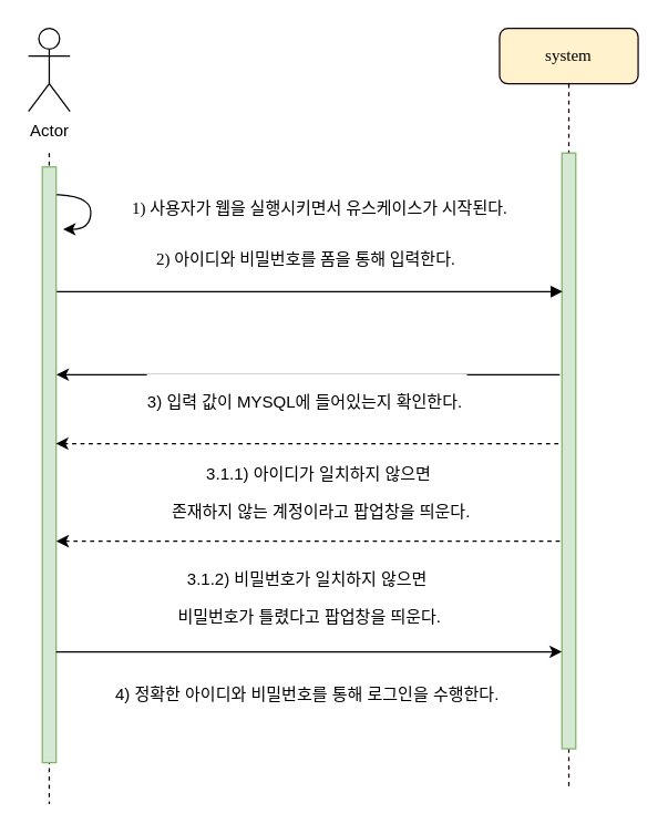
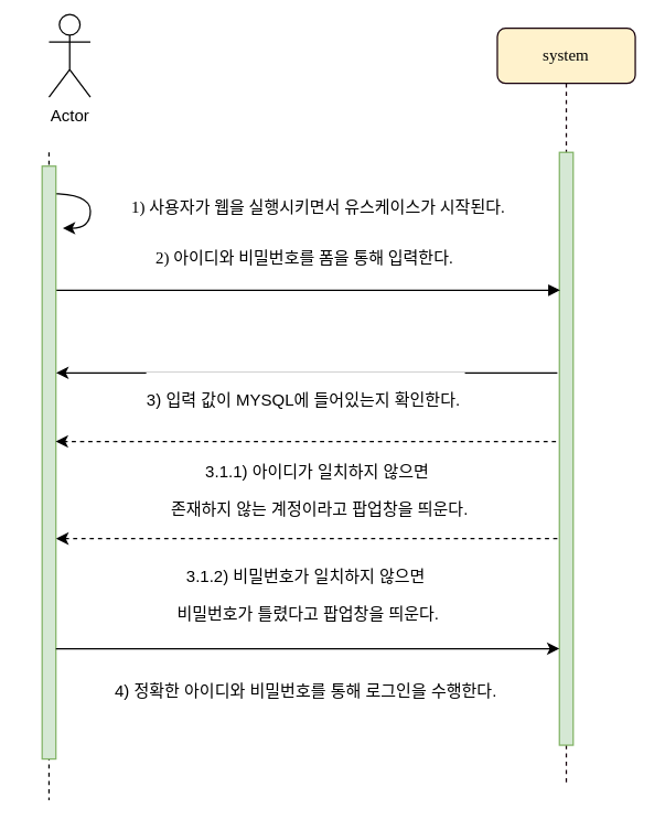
- <mxCell id="6" value="Actor" style="shape=umlActor;verticalLabelPosition=bottom;labelBackgroundColor=#ffffff;verticalAlign=top;html=1;outlineConnect=0;" parent="1" vertex="1"><mxGeometry x="20" y="20" width="30" height="60" as="geometry" /></mxCell>
+ <mxCell id="6" value="Actor" style="shape=umlActor;verticalLabelPosition=bottom;labelBackgroundColor=#ffffff;verticalAlign=top;html=1;outlineConnect=0;" parent="1" vertex="1"><mxGeometry x="35" y="10" width="30" height="60" as="geometry" /></mxCell>
